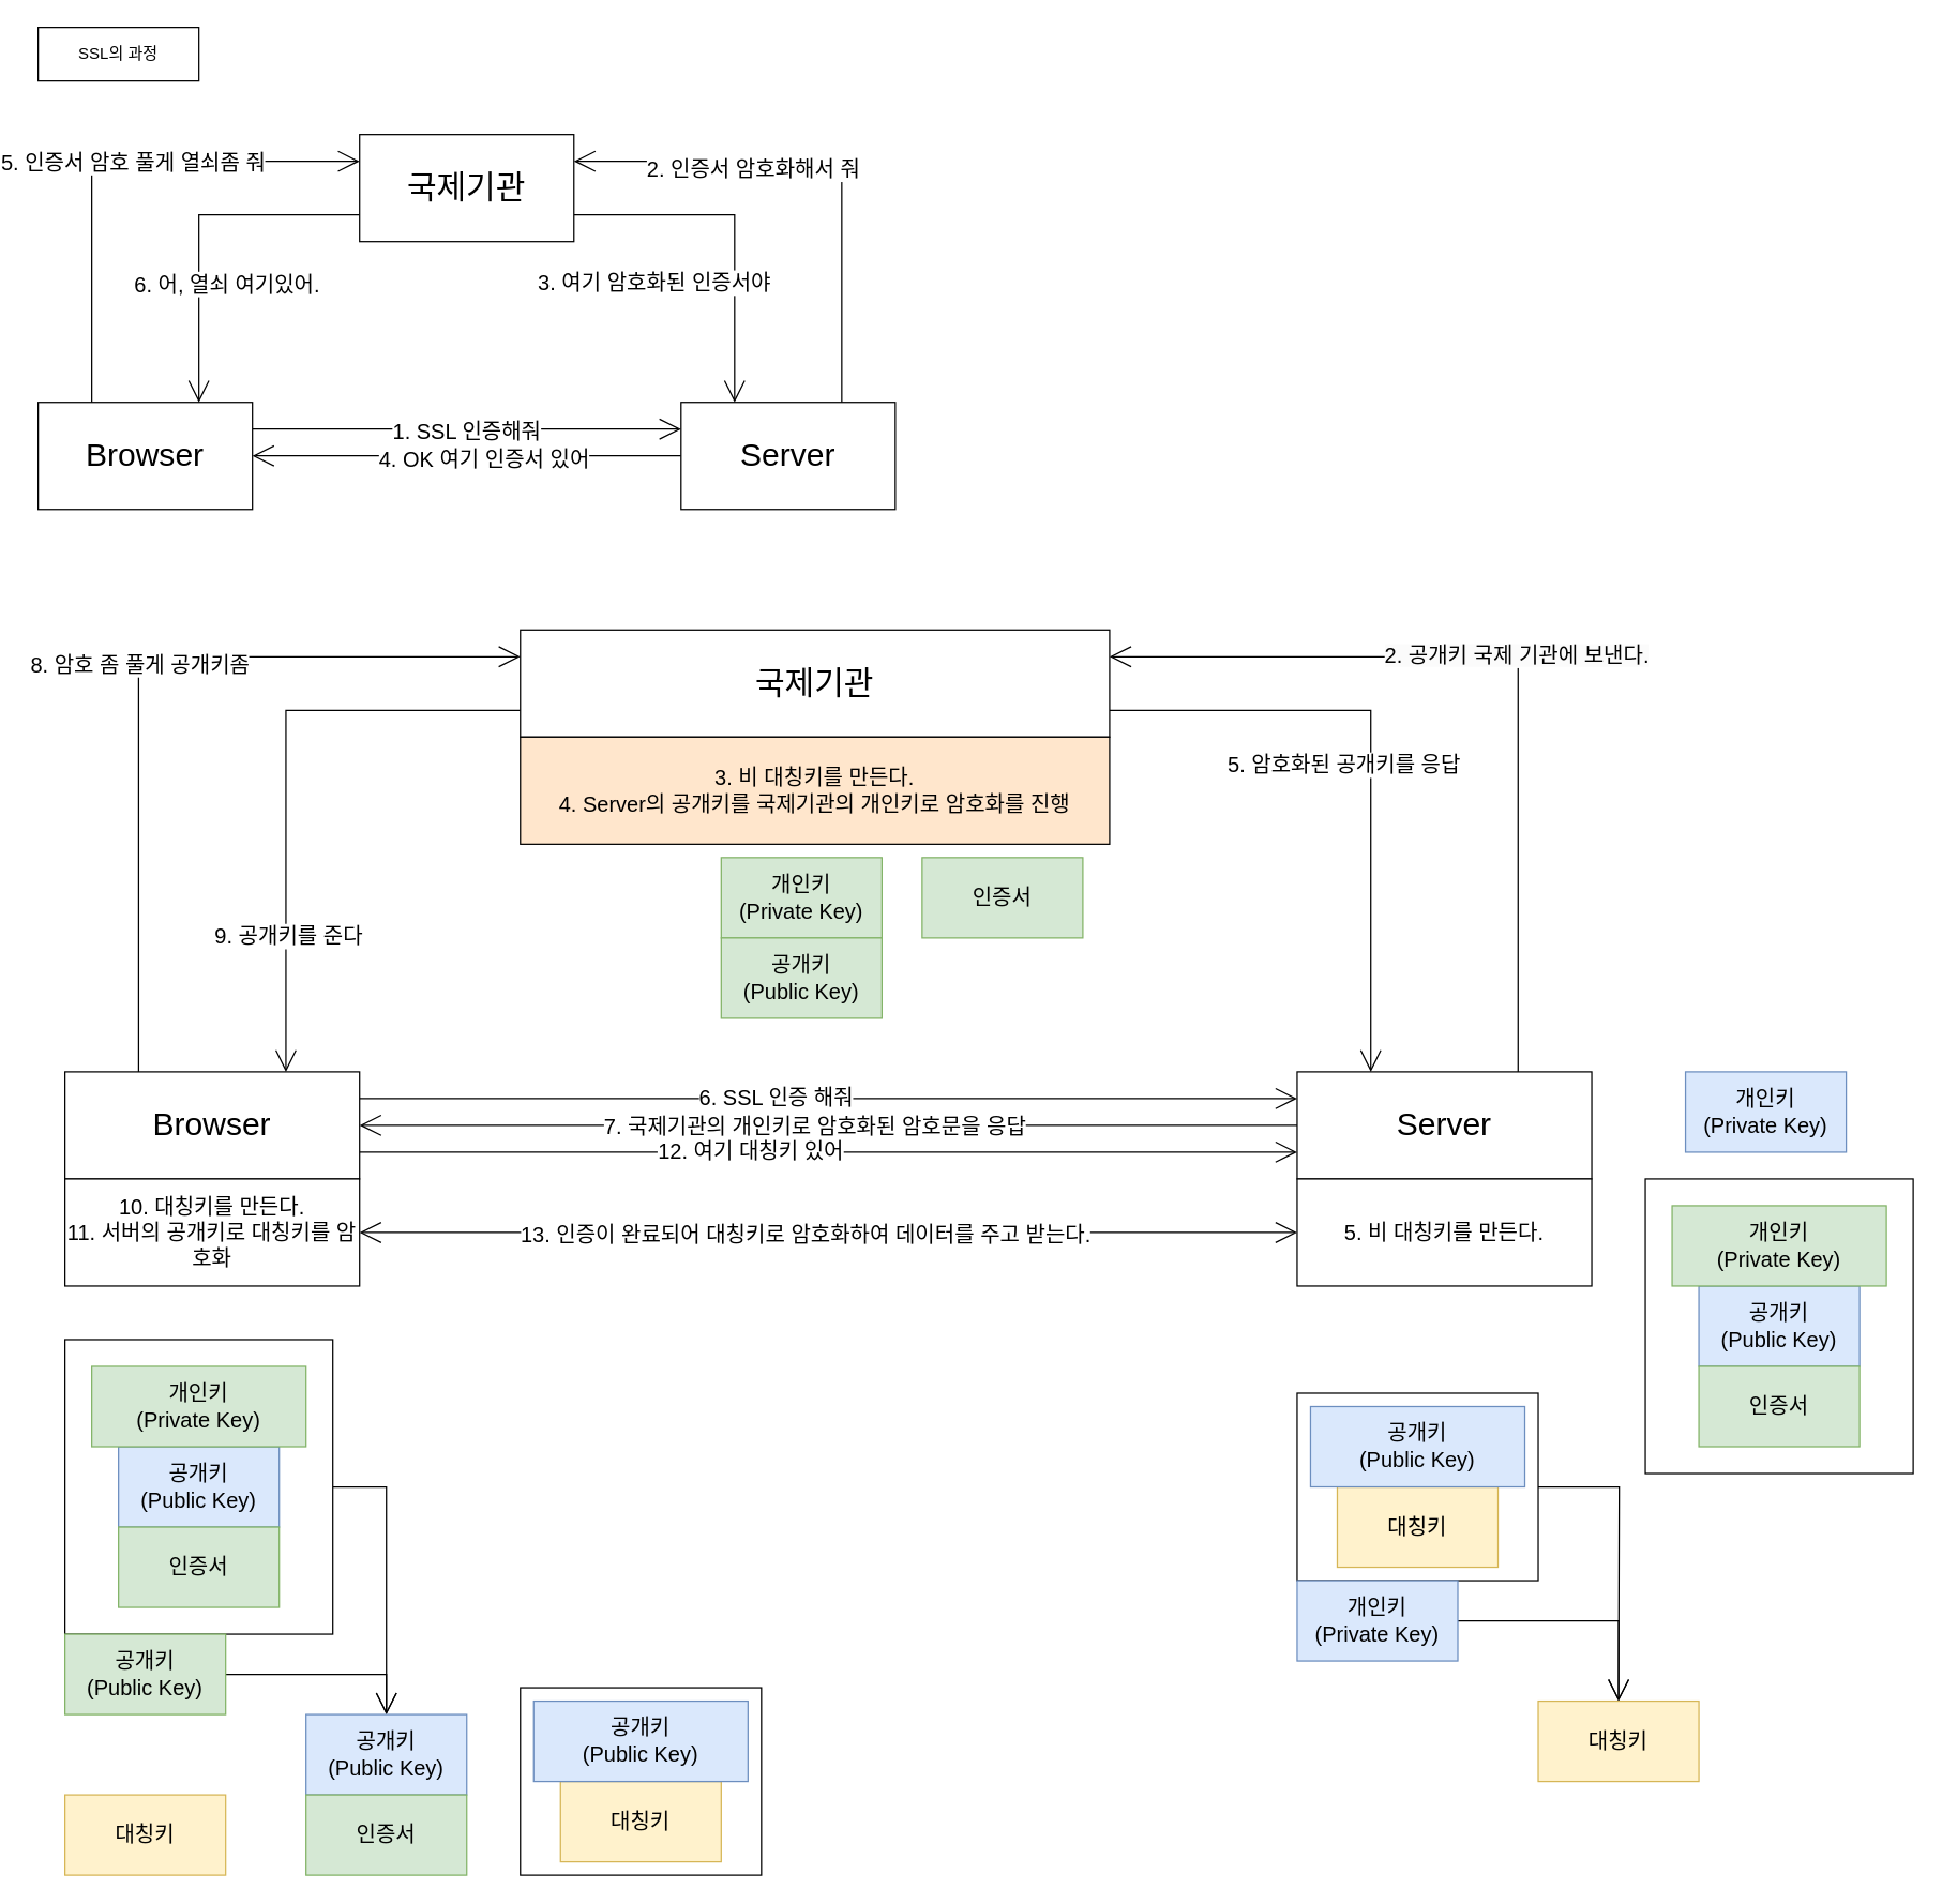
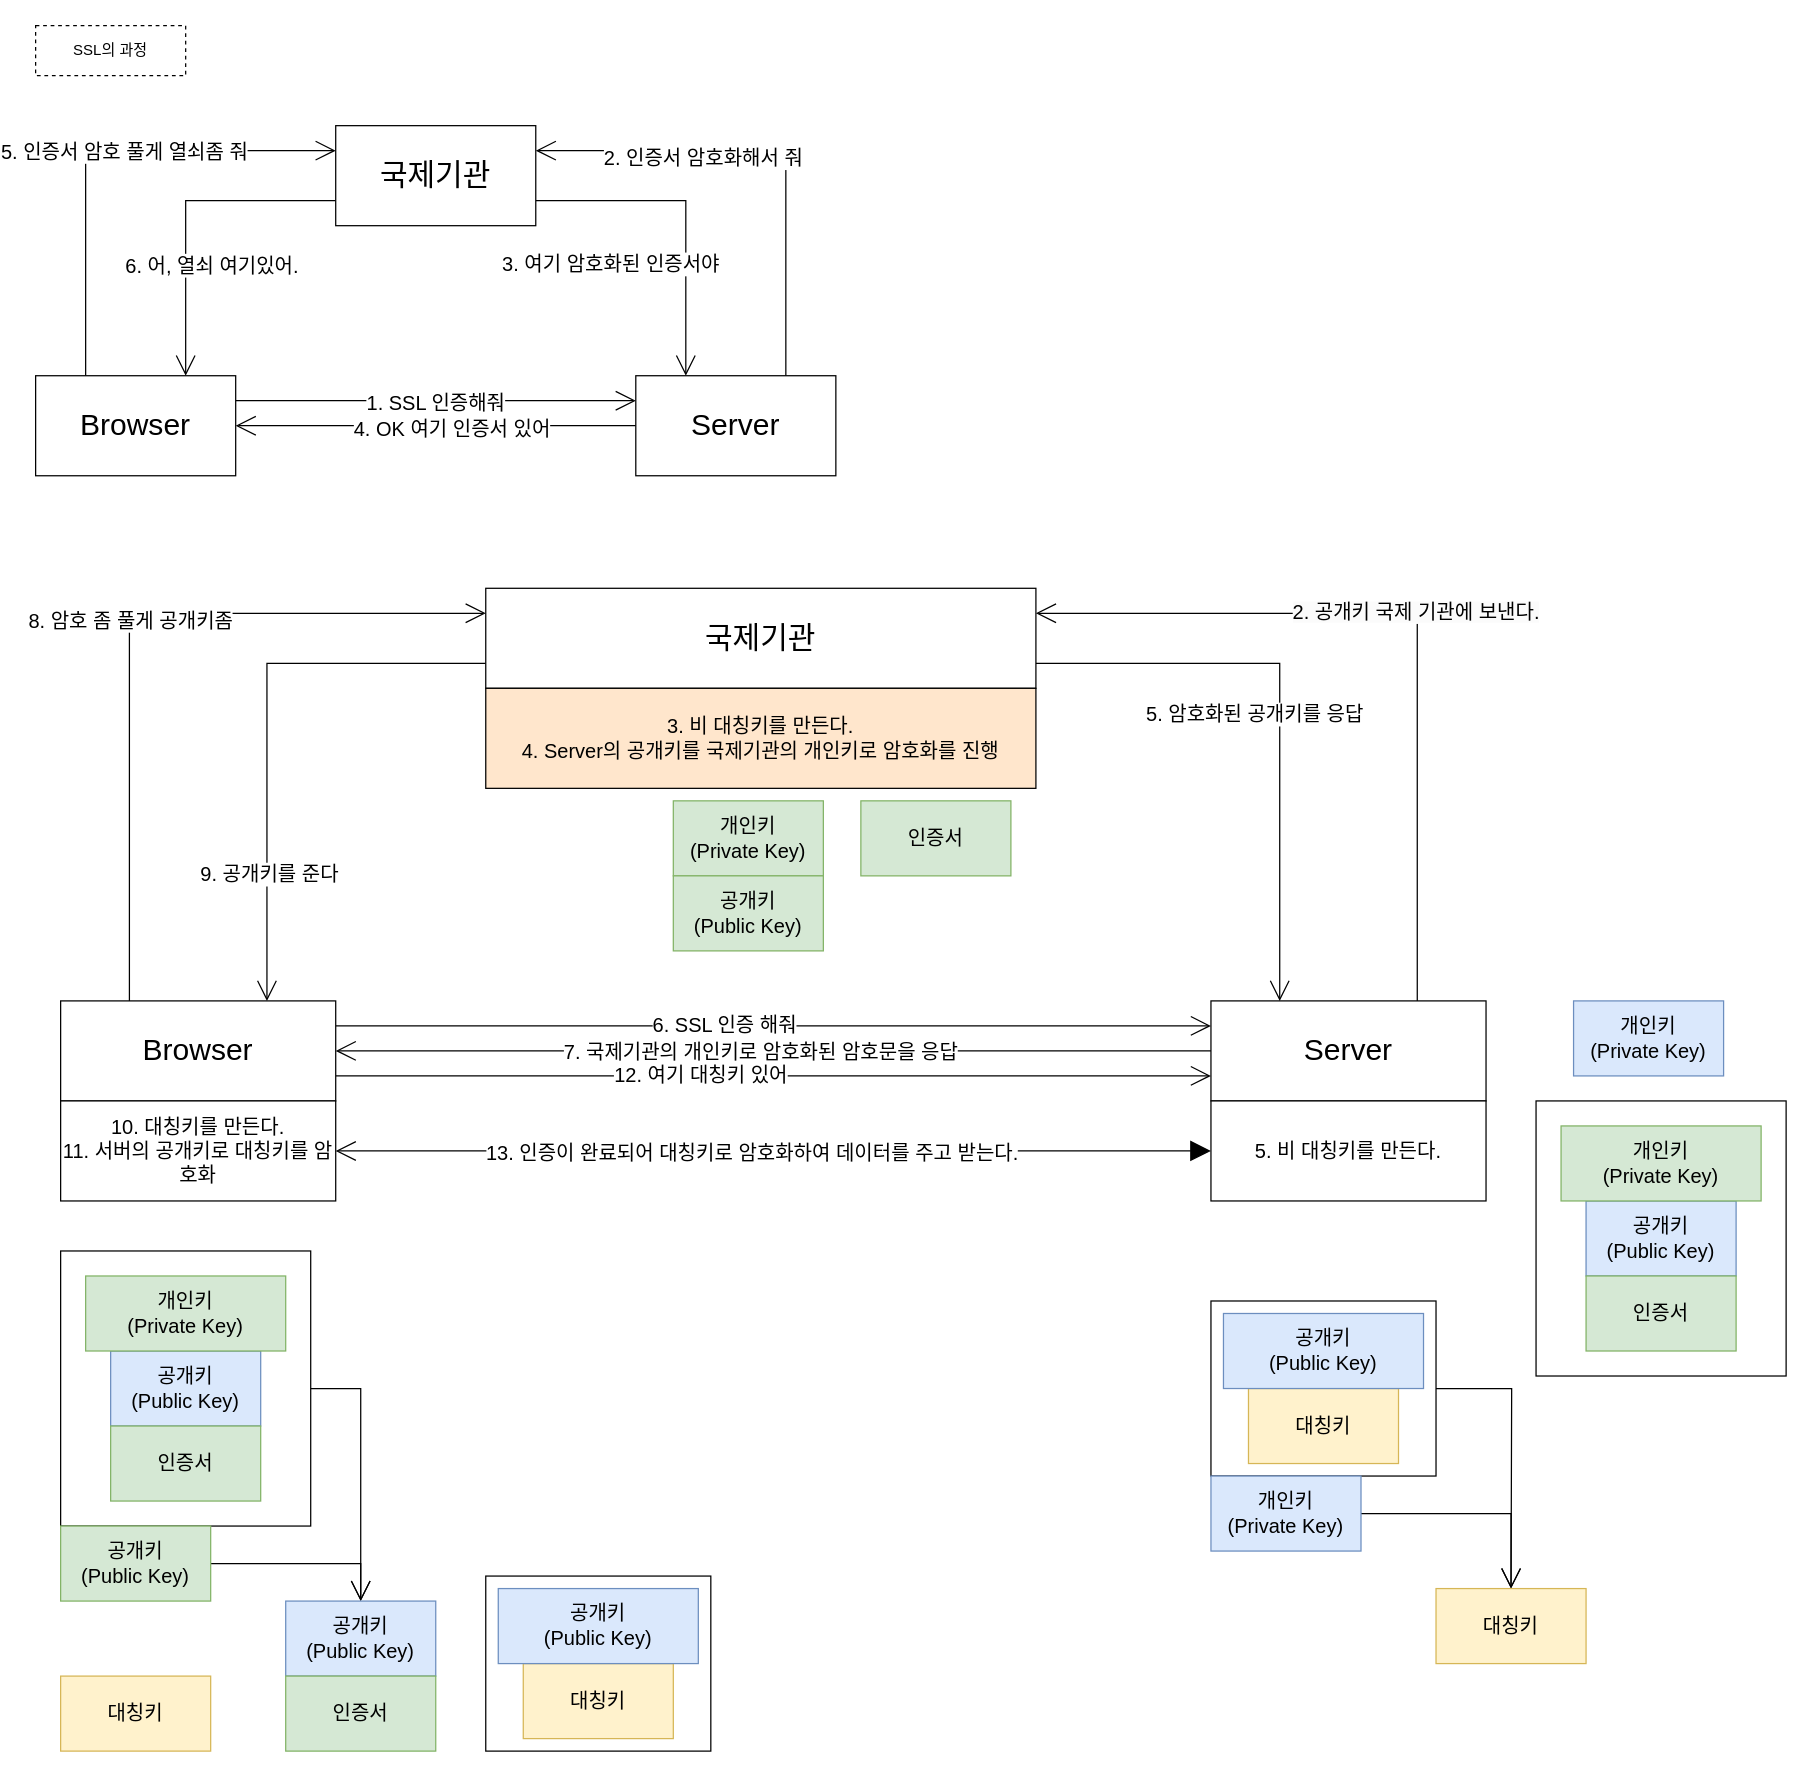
- <mxCell id="4" value="SSL의 과정" style="rounded=0;whiteSpace=wrap;html=1;" vertex="1" parent="1"><mxGeometry x="20" y="20" width="120" height="40" as="geometry" /></mxCell>
+ <mxCell id="4" value="SSL의 과정" style="rounded=0;whiteSpace=wrap;html=1;dashed=1;" vertex="1" parent="1"><mxGeometry x="20" y="20" width="120" height="40" as="geometry" /></mxCell>
- <mxCell id="54" style="edgeStyle=orthogonalEdgeStyle;rounded=0;orthogonalLoop=1;jettySize=auto;html=1;exitX=1;exitY=0.5;exitDx=0;exitDy=0;entryX=0;entryY=0.5;entryDx=0;entryDy=0;fontSize=16;endArrow=open;startSize=14;endSize=14;sourcePerimeterSpacing=8;targetPerimeterSpacing=8;startArrow=open;startFill=0;" edge="1" parent="1" source="56" target="24"><mxGeometry relative="1" as="geometry" /></mxCell>
+ <mxCell id="54" style="edgeStyle=orthogonalEdgeStyle;rounded=0;orthogonalLoop=1;jettySize=auto;html=1;exitX=1;exitY=0.5;exitDx=0;exitDy=0;entryX=0;entryY=0.5;entryDx=0;entryDy=0;fontSize=16;endArrow=block;startSize=14;endSize=14;sourcePerimeterSpacing=8;targetPerimeterSpacing=8;startArrow=open;startFill=0;" edge="1" parent="1" source="56" target="24"><mxGeometry relative="1" as="geometry" /></mxCell>
